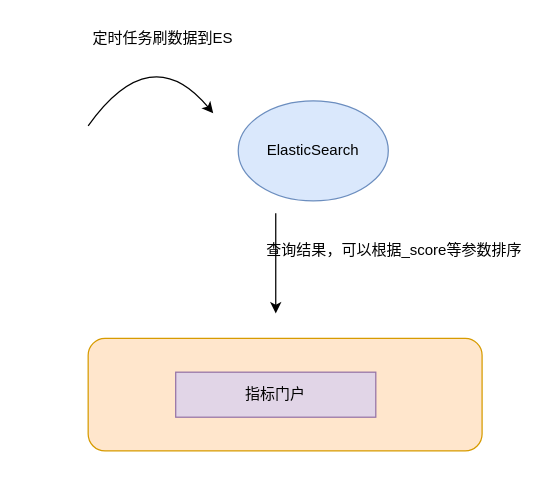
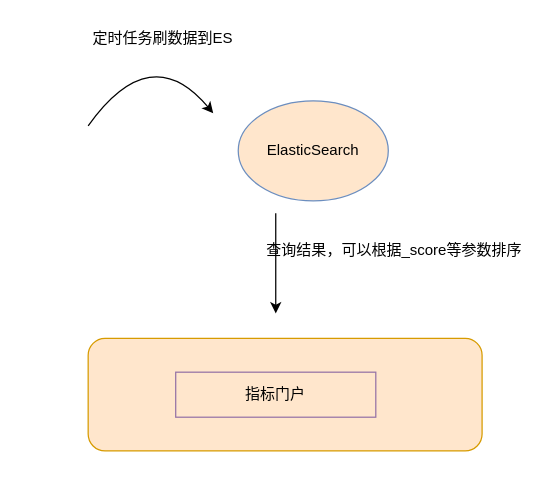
- <mxCell id="3" value="ElasticSearch" style="ellipse;whiteSpace=wrap;html=1;fillColor=#dae8fc;strokeColor=#6c8ebf;" vertex="1" parent="1"><mxGeometry x="190" y="80" width="120" height="80" as="geometry" /></mxCell>
+ <mxCell id="3" value="ElasticSearch" style="ellipse;whiteSpace=wrap;html=1;fillColor=#ffe6cc;strokeColor=#6c8ebf;" vertex="1" parent="1"><mxGeometry x="190" y="80" width="120" height="80" as="geometry" /></mxCell>
- <mxCell id="4" value="指标门户" style="rounded=0;whiteSpace=wrap;html=1;fillColor=#e1d5e7;strokeColor=#9673a6;" vertex="1" parent="1"><mxGeometry x="140" y="297" width="160" height="36" as="geometry" /></mxCell>
+ <mxCell id="4" value="指标门户" style="rounded=0;whiteSpace=wrap;html=1;fillColor=#ffe6cc;strokeColor=#9673a6;" vertex="1" parent="1"><mxGeometry x="140" y="297" width="160" height="36" as="geometry" /></mxCell>
